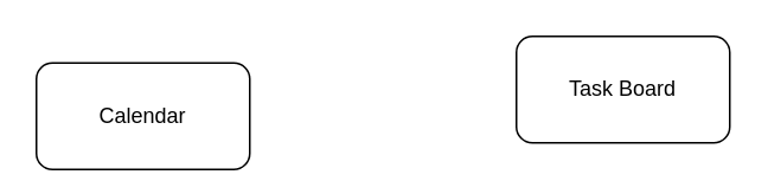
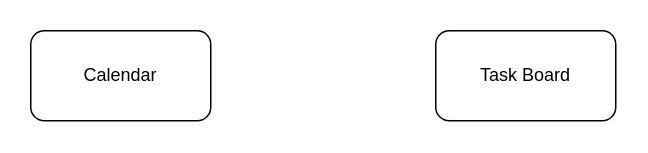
- <mxCell id="2" value="Calendar" style="rounded=1;whiteSpace=wrap;html=1;" vertex="1" parent="1"><mxGeometry x="20" y="35" width="120" height="60" as="geometry" /></mxCell>
+ <mxCell id="2" value="Calendar" style="rounded=1;whiteSpace=wrap;html=1;" vertex="1" parent="1"><mxGeometry x="20" y="20" width="120" height="60" as="geometry" /></mxCell>
